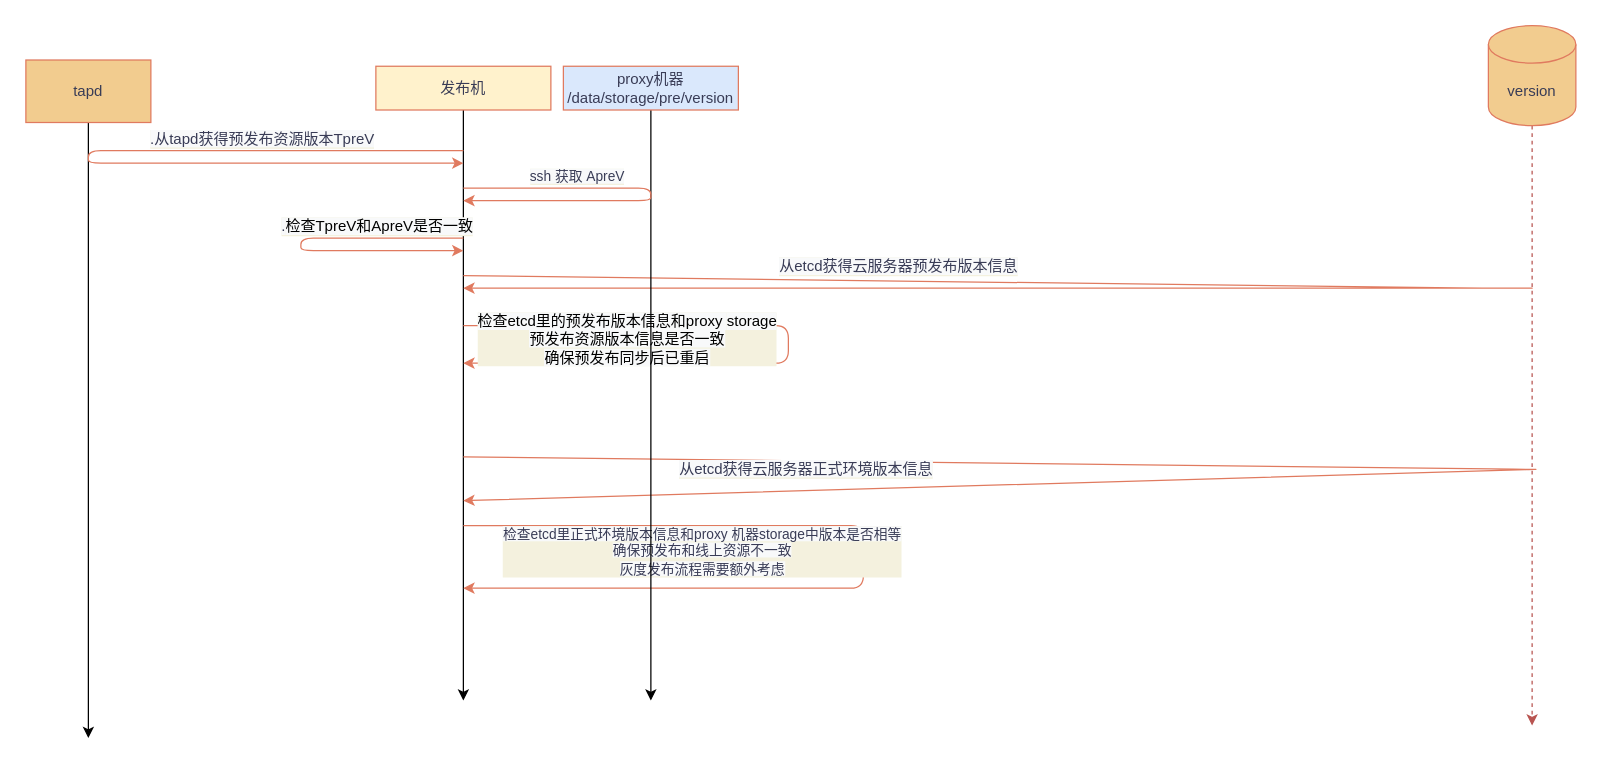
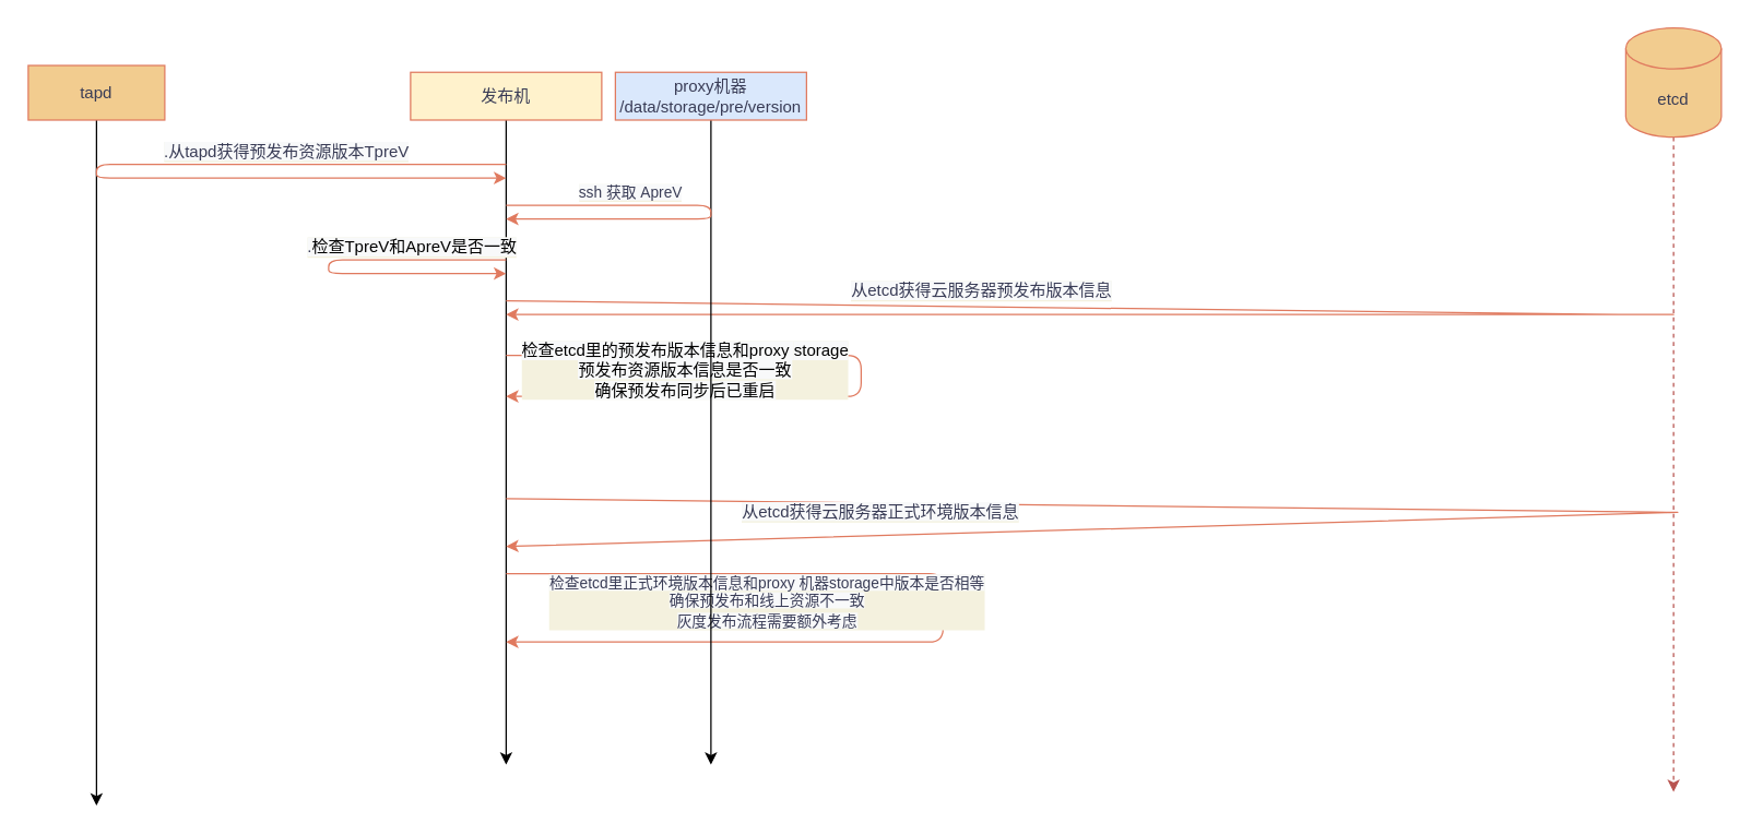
- <mxCell id="3" value="tapd" style="rounded=0;whiteSpace=wrap;html=1;sketch=0;strokeColor=#E07A5F;fillColor=#F2CC8F;fontColor=#393C56;" vertex="1" parent="1"><mxGeometry x="20" y="47.5" width="100" height="50" as="geometry" /></mxCell>
+ <mxCell id="3" value="tapd" style="rounded=0;whiteSpace=wrap;html=1;sketch=0;strokeColor=#E07A5F;fillColor=#F2CC8F;fontColor=#393C56;" vertex="1" parent="1"><mxGeometry x="20" y="47.5" width="100" height="40" as="geometry" /></mxCell>
- <mxCell id="17" value="version" style="shape=cylinder3;whiteSpace=wrap;html=1;boundedLbl=1;backgroundOutline=1;size=15;rounded=0;sketch=0;strokeColor=#E07A5F;fillColor=#F2CC8F;fontColor=#393C56;" vertex="1" parent="1"><mxGeometry x="1190" y="20" width="70" height="80" as="geometry" /></mxCell>
+ <mxCell id="17" value="etcd" style="shape=cylinder3;whiteSpace=wrap;html=1;boundedLbl=1;backgroundOutline=1;size=15;rounded=0;sketch=0;strokeColor=#E07A5F;fillColor=#F2CC8F;fontColor=#393C56;" vertex="1" parent="1"><mxGeometry x="1190" y="20" width="70" height="80" as="geometry" /></mxCell>
